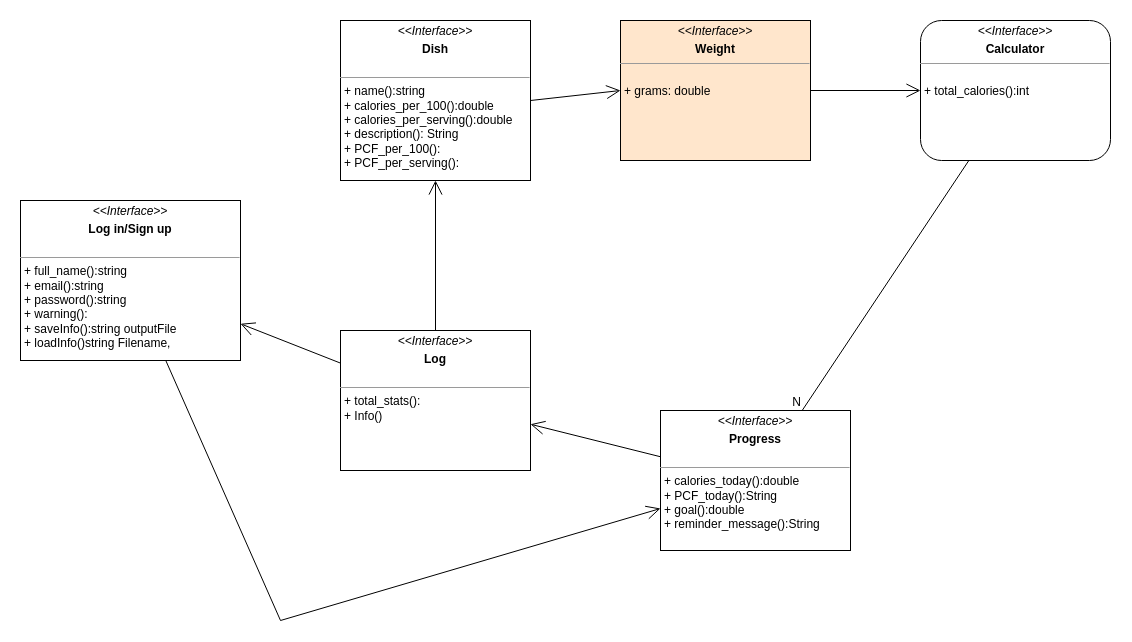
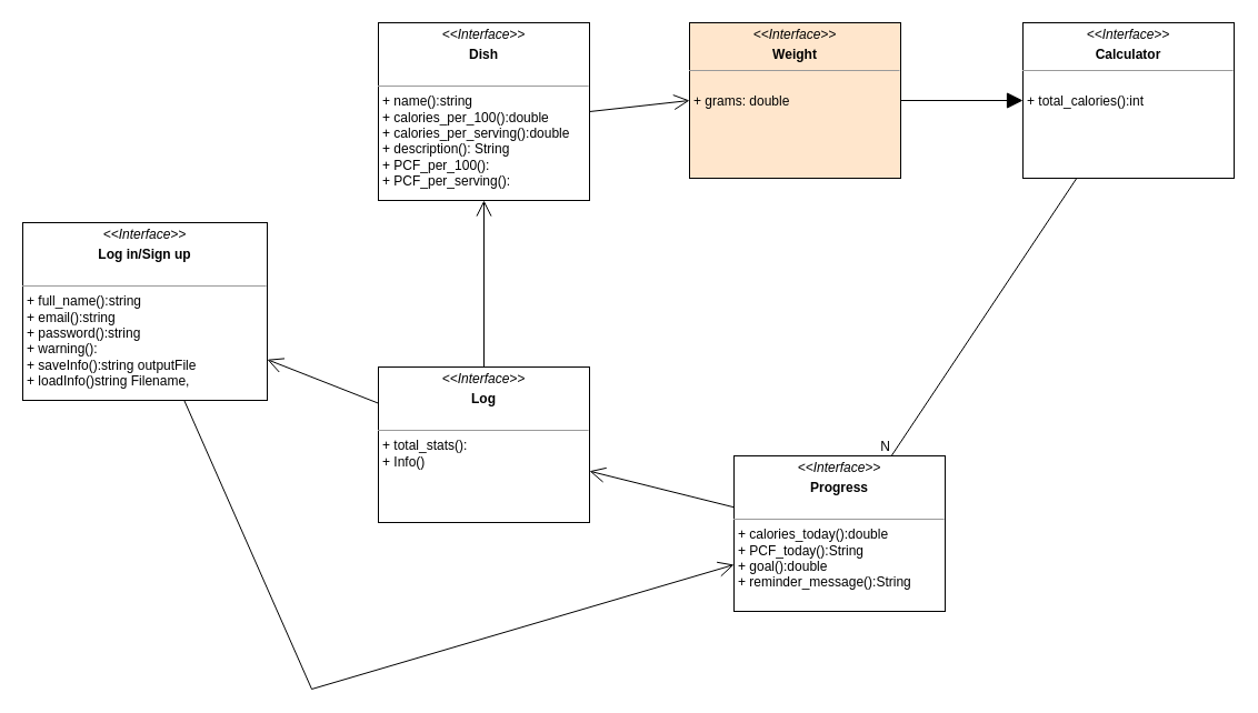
- <mxCell id="7" value="" style="endArrow=open;endFill=1;endSize=12;html=1;rounded=0;edgeStyle=orthogonalEdgeStyle;" parent="1" source="3" target="5" edge="1"><mxGeometry width="160" relative="1" as="geometry"><mxPoint x="650" y="250" as="sourcePoint" /><mxPoint x="810" y="250" as="targetPoint" /></mxGeometry></mxCell>
+ <mxCell id="7" value="" style="endArrow=block;endFill=1;endSize=12;html=1;rounded=0;edgeStyle=orthogonalEdgeStyle;" parent="1" source="3" target="5" edge="1"><mxGeometry width="160" relative="1" as="geometry"><mxPoint x="650" y="250" as="sourcePoint" /><mxPoint x="810" y="250" as="targetPoint" /></mxGeometry></mxCell>
- <mxCell id="5" value="&lt;p style=&quot;margin:0px;margin-top:4px;text-align:center;&quot;&gt;&lt;i&gt;&amp;lt;&amp;lt;Interface&amp;gt;&amp;gt;&lt;/i&gt;&lt;b&gt;&lt;br&gt;&lt;/b&gt;&lt;/p&gt;&lt;p style=&quot;margin:0px;margin-top:4px;text-align:center;&quot;&gt;&lt;b&gt;Calculator&lt;/b&gt;&lt;/p&gt;&lt;hr size=&quot;1&quot;&gt;&lt;br&gt;&lt;p style=&quot;margin:0px;margin-left:4px;&quot;&gt;+ total_calories():int&lt;br&gt;&lt;/p&gt;" style="verticalAlign=top;align=left;overflow=fill;html=1;whiteSpace=wrap;rounded=1;" parent="1" vertex="1"><mxGeometry x="920" y="20" width="190" height="140" as="geometry" /></mxCell>
+ <mxCell id="5" value="&lt;p style=&quot;margin:0px;margin-top:4px;text-align:center;&quot;&gt;&lt;i&gt;&amp;lt;&amp;lt;Interface&amp;gt;&amp;gt;&lt;/i&gt;&lt;b&gt;&lt;br&gt;&lt;/b&gt;&lt;/p&gt;&lt;p style=&quot;margin:0px;margin-top:4px;text-align:center;&quot;&gt;&lt;b&gt;Calculator&lt;/b&gt;&lt;/p&gt;&lt;hr size=&quot;1&quot;&gt;&lt;br&gt;&lt;p style=&quot;margin:0px;margin-left:4px;&quot;&gt;+ total_calories():int&lt;br&gt;&lt;/p&gt;" style="verticalAlign=top;align=left;overflow=fill;html=1;whiteSpace=wrap;" parent="1" vertex="1"><mxGeometry x="920" y="20" width="190" height="140" as="geometry" /></mxCell>
